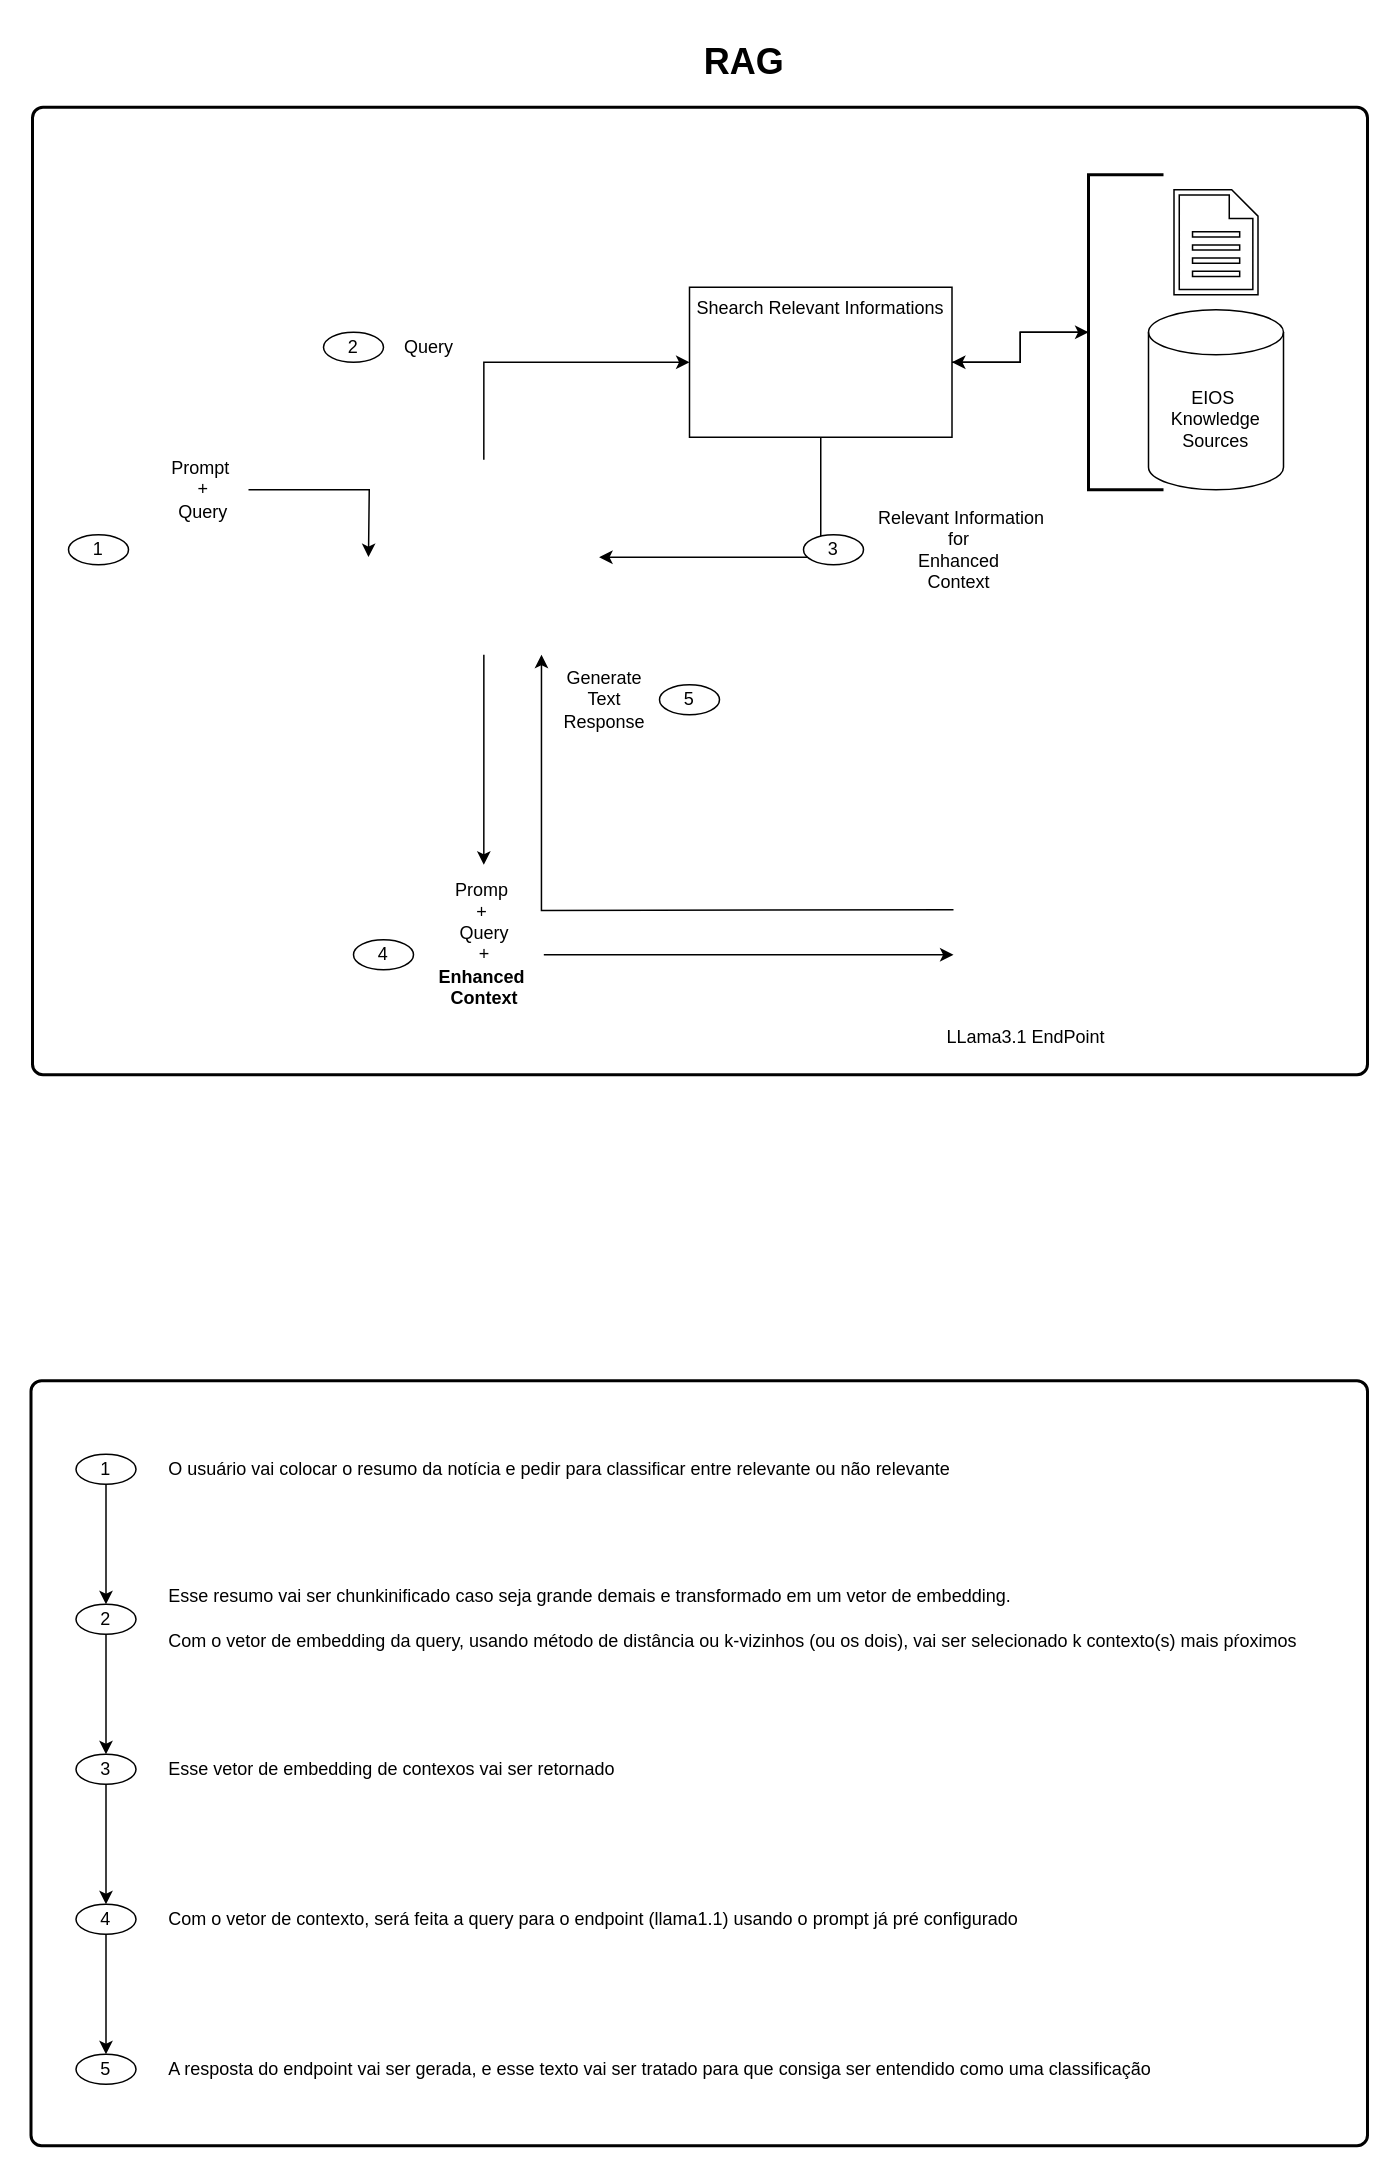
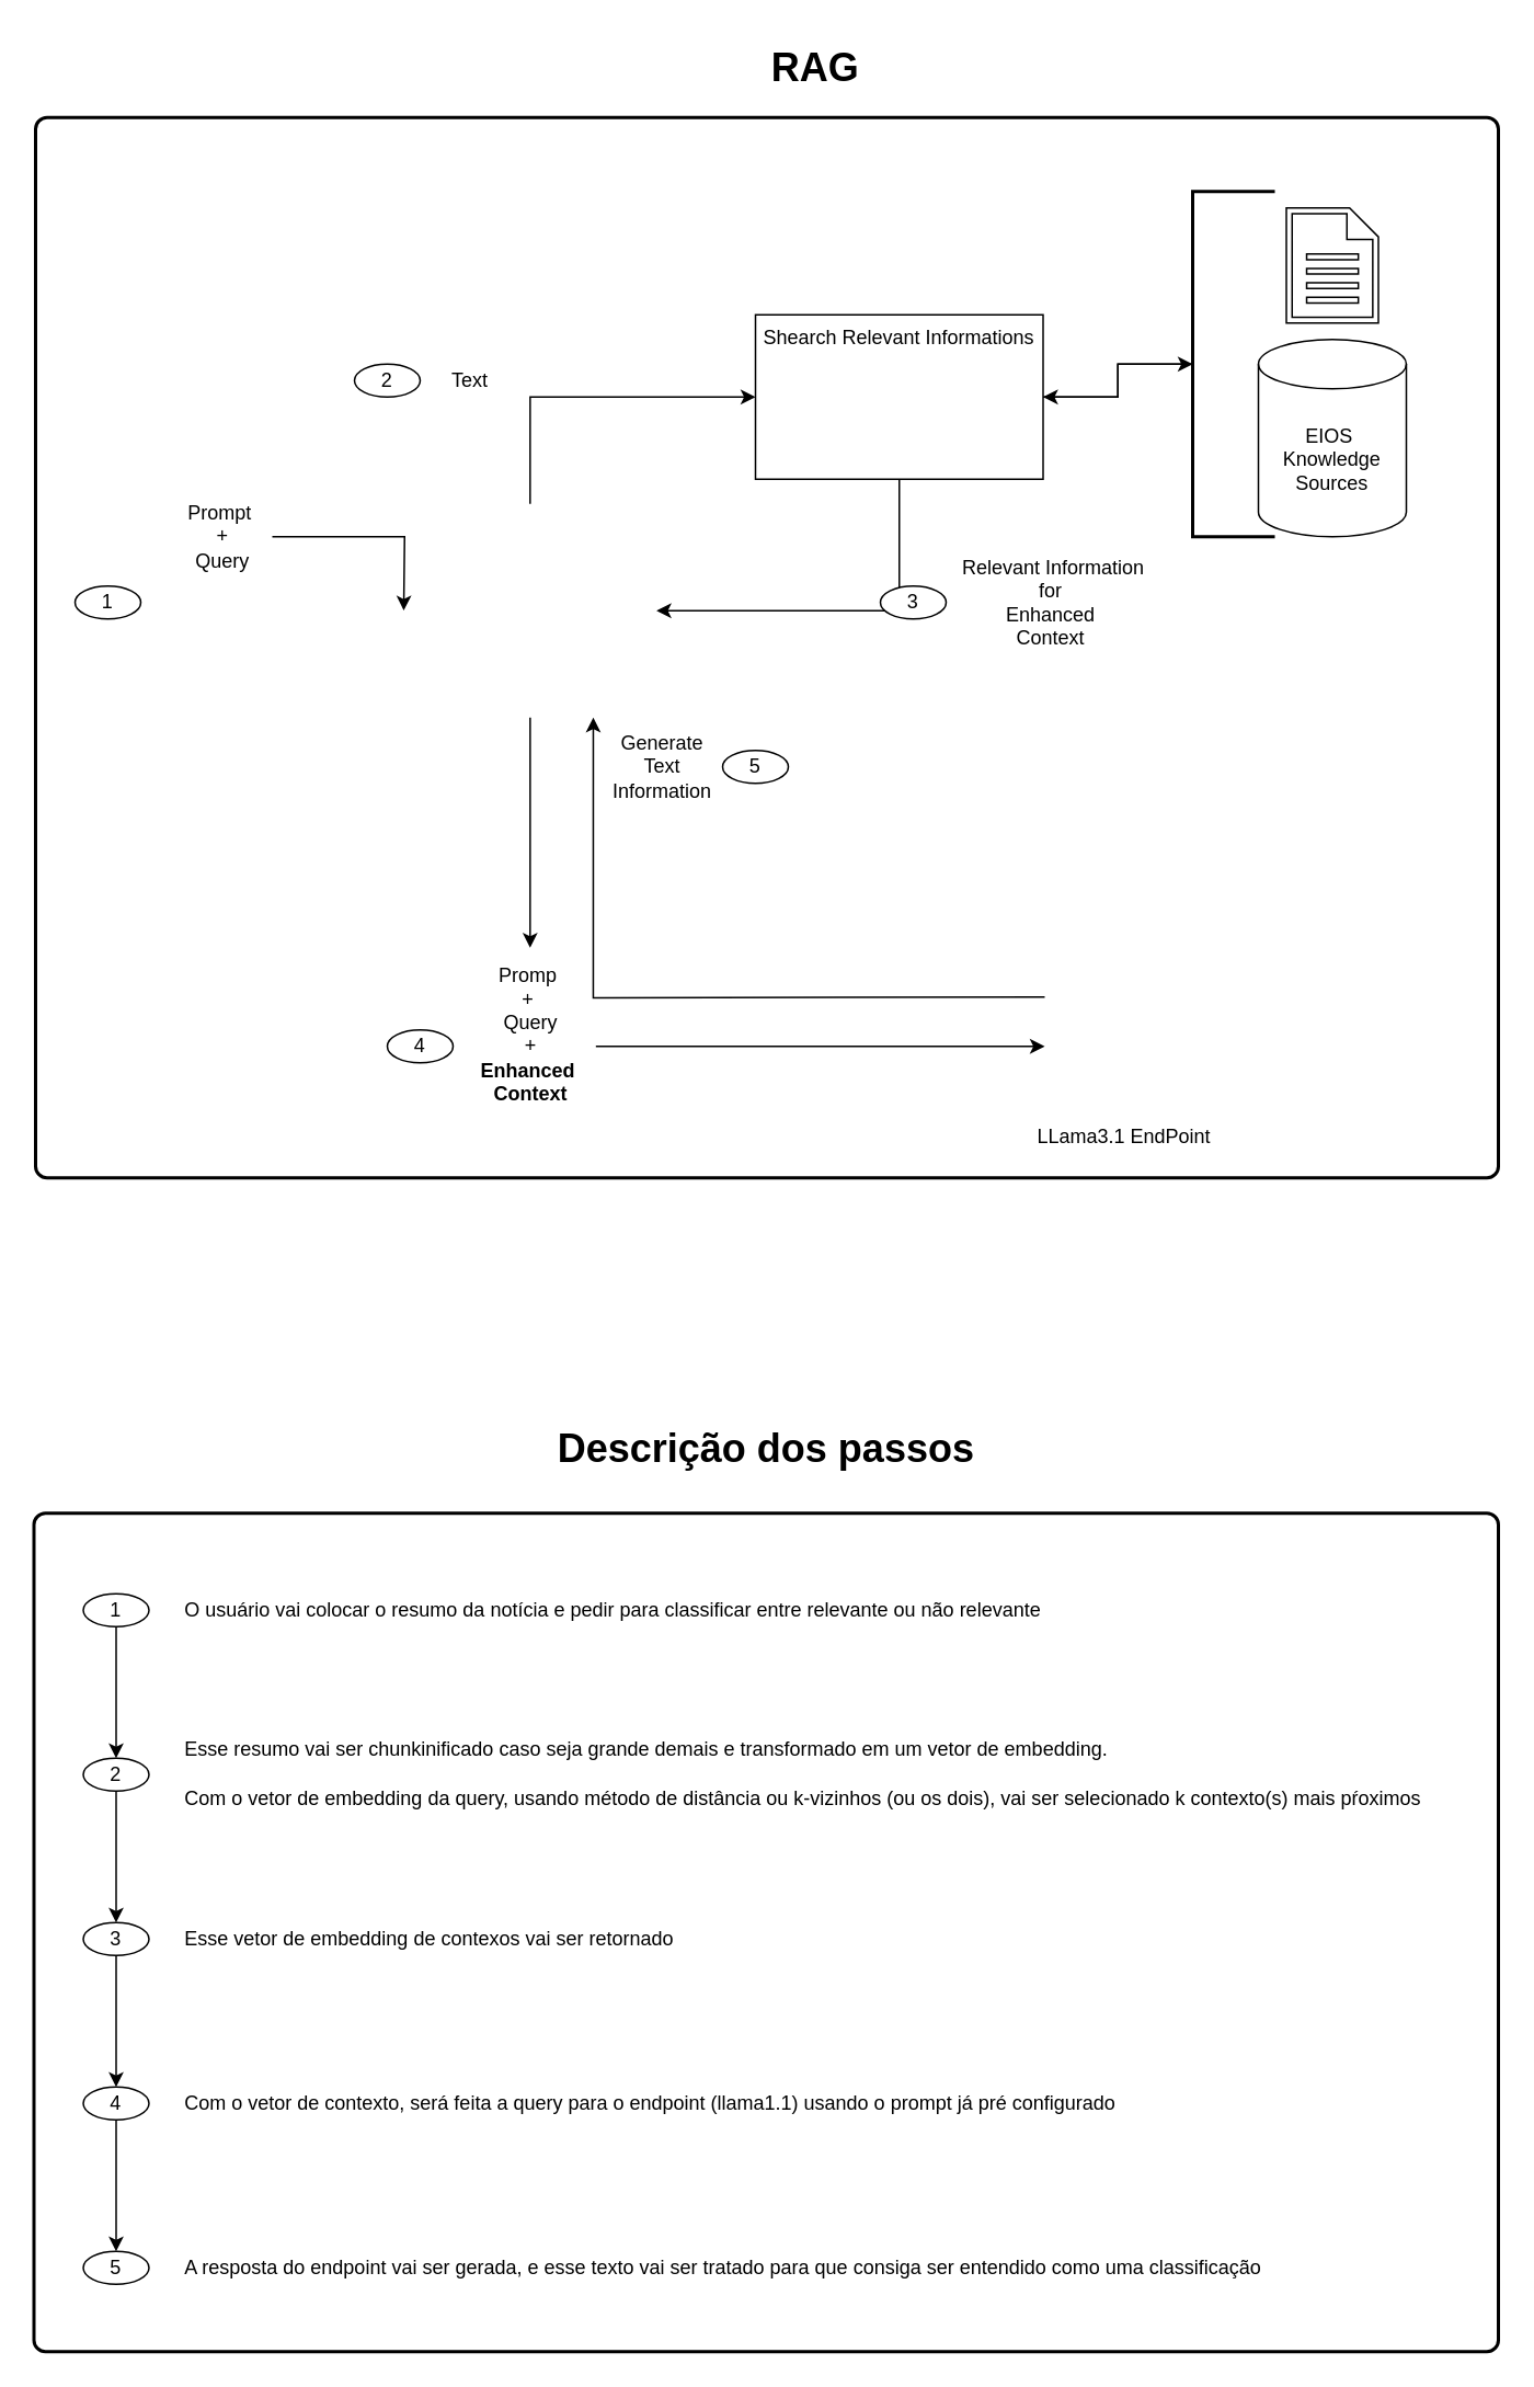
- <mxCell id="23" value="Query" style="text;html=1;align=center;verticalAlign=middle;resizable=0;points=[];autosize=1;strokeColor=none;fillColor=none;" parent="1" vertex="1"><mxGeometry x="255" y="216" width="60" height="30" as="geometry" /></mxCell>
+ <mxCell id="23" value="Text" style="text;html=1;align=center;verticalAlign=middle;resizable=0;points=[];autosize=1;strokeColor=none;fillColor=none;" parent="1" vertex="1"><mxGeometry x="255" y="216" width="60" height="30" as="geometry" /></mxCell>
- <mxCell id="26" value="Generate&lt;div&gt;Text&lt;/div&gt;&lt;div&gt;Response&lt;/div&gt;" style="text;html=1;align=center;verticalAlign=middle;resizable=0;points=[];autosize=1;strokeColor=none;fillColor=none;" parent="1" vertex="1"><mxGeometry x="361.88" y="436" width="80" height="60" as="geometry" /></mxCell>
+ <mxCell id="26" value="Generate&lt;div&gt;Text&lt;/div&gt;&lt;div&gt;Information&lt;/div&gt;" style="text;html=1;align=center;verticalAlign=middle;resizable=0;points=[];autosize=1;strokeColor=none;fillColor=none;" parent="1" vertex="1"><mxGeometry x="361.88" y="436" width="80" height="60" as="geometry" /></mxCell>
+ <mxCell id="45" value="&lt;h1 style=&quot;margin-top: 0px;&quot;&gt;Descrição dos passos&lt;/h1&gt;" style="text;html=1;whiteSpace=wrap;overflow=hidden;rounded=0;" parent="1" vertex="1"><mxGeometry x="336.52" y="860" width="258.96" height="40" as="geometry" /></mxCell>
